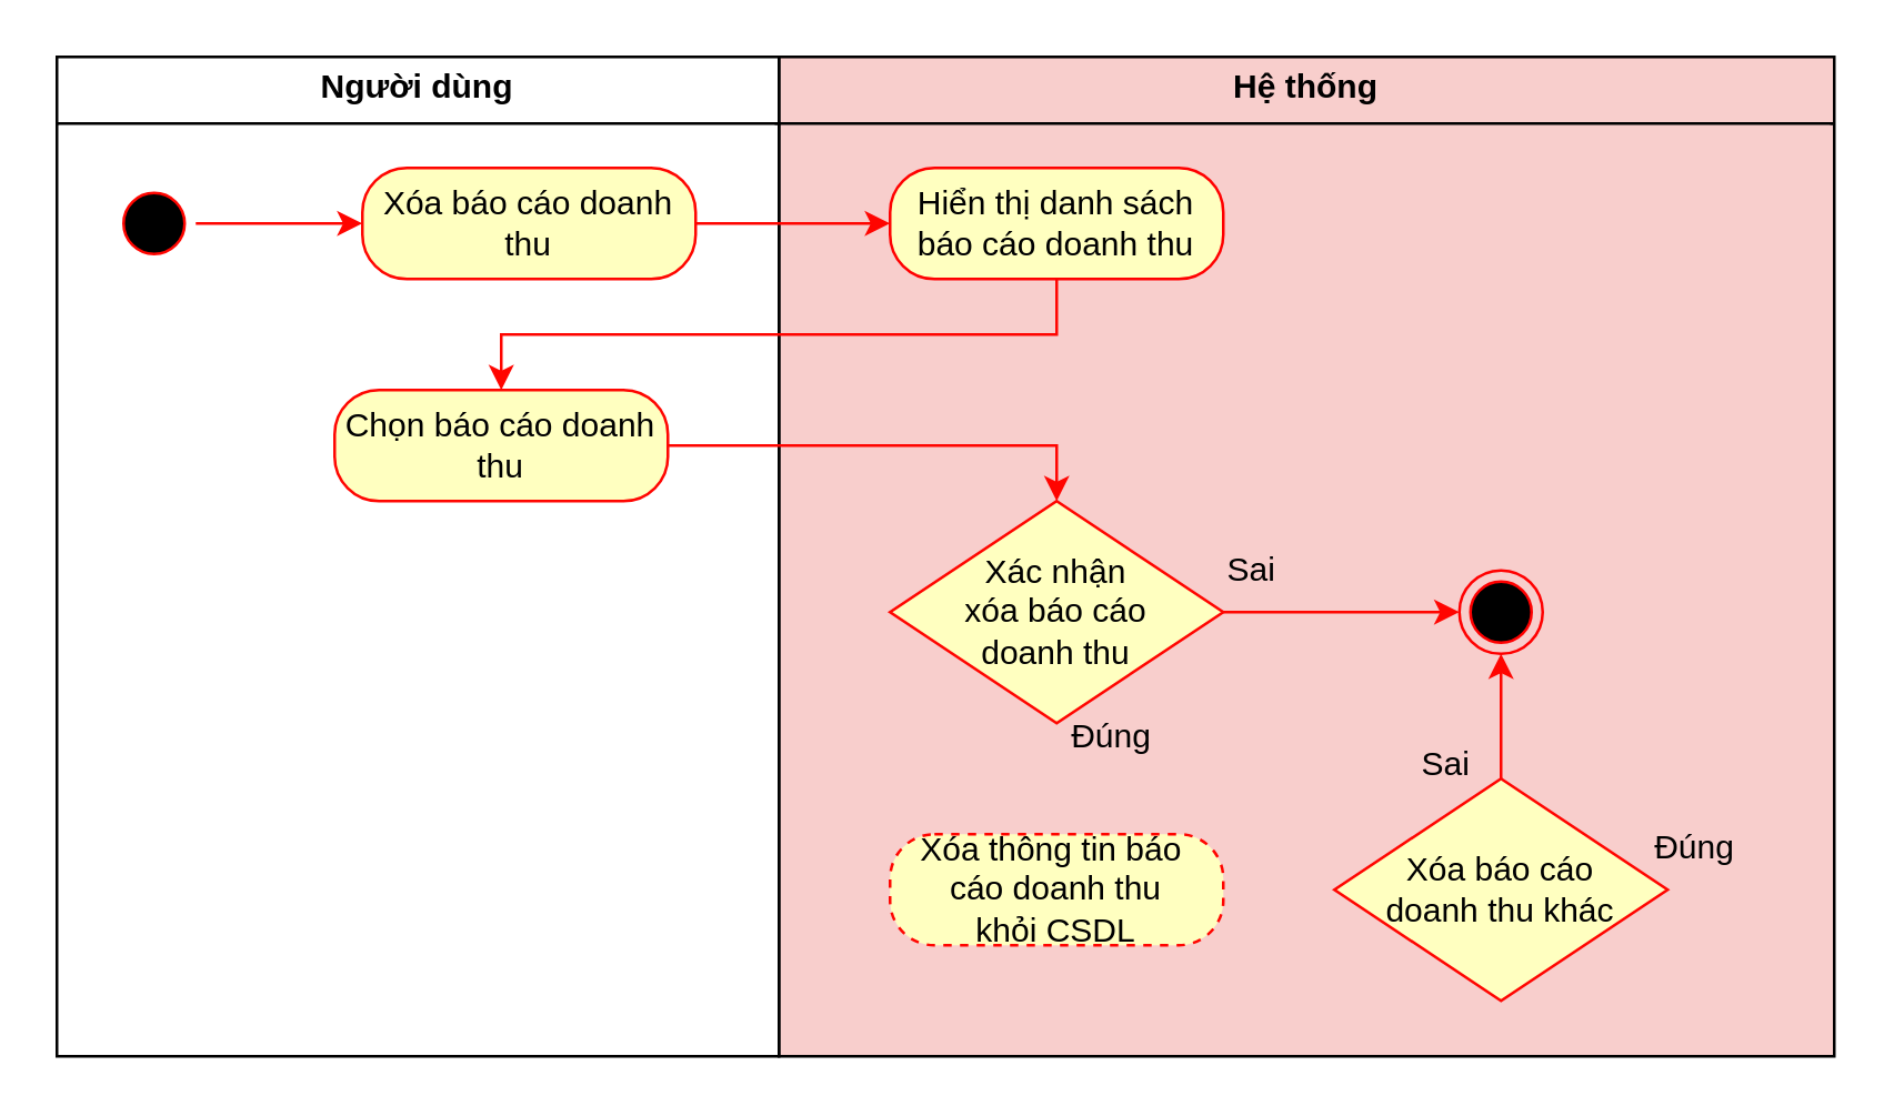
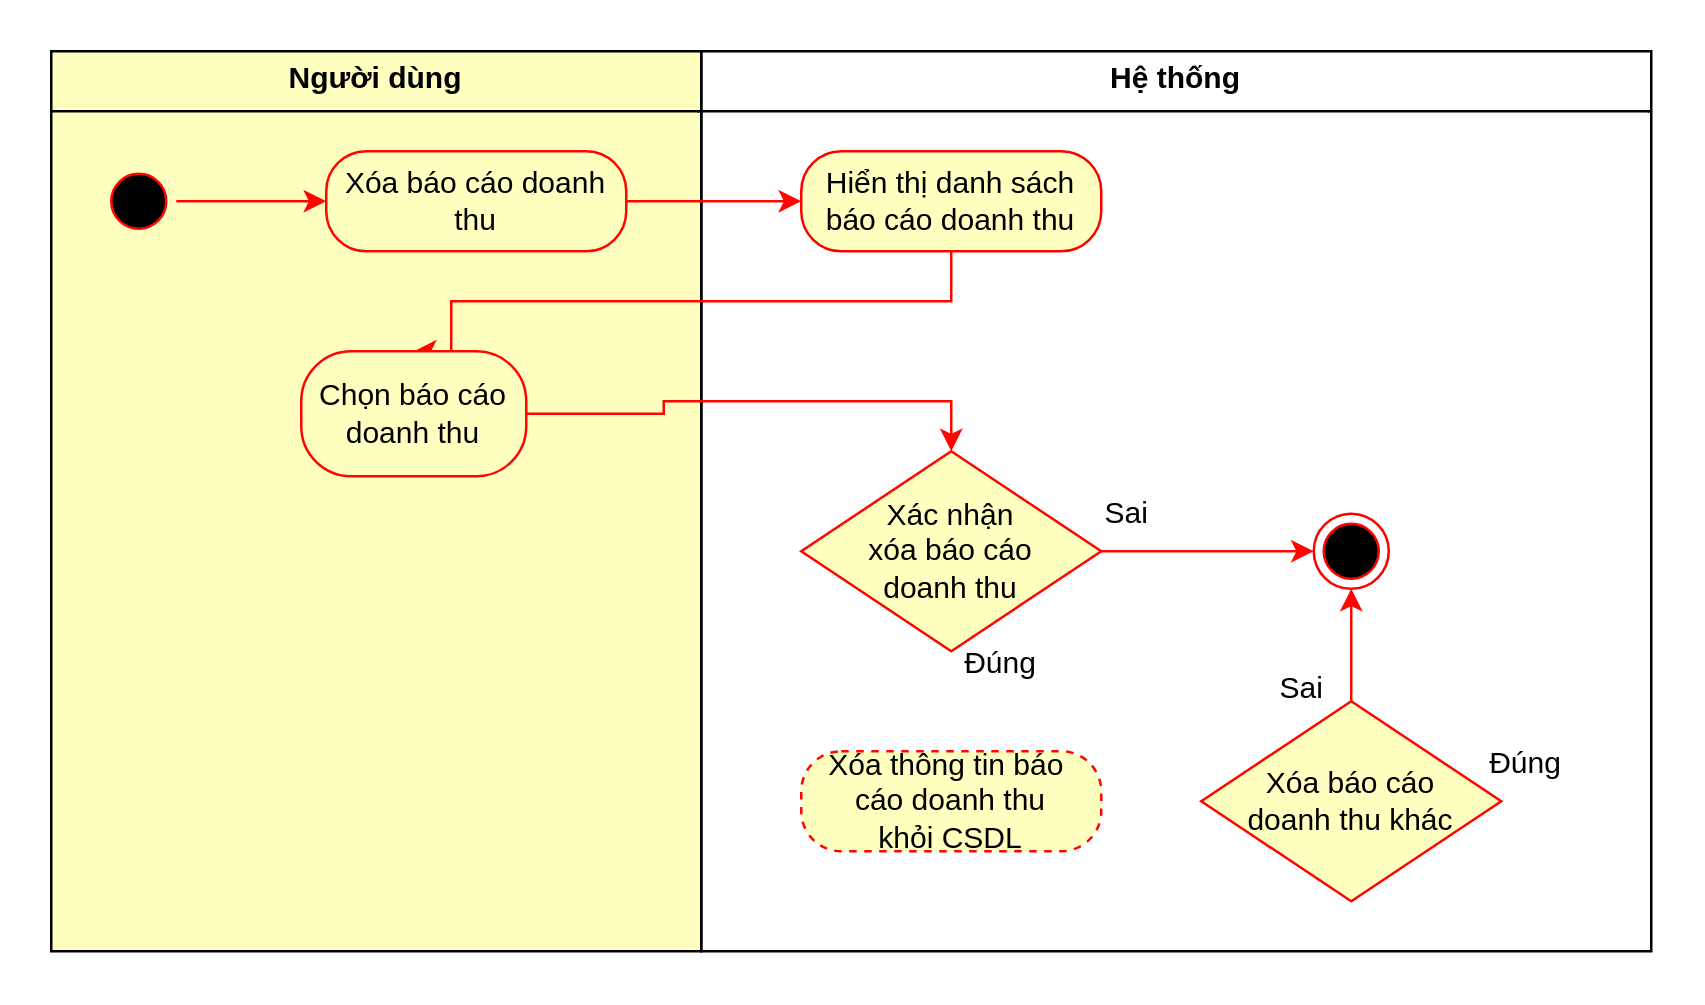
- <mxCell id="10" value="Chọn báo cáo doanh thu" style="rounded=1;whiteSpace=wrap;html=1;arcSize=40;fontColor=#000000;fillColor=#ffffc0;strokeColor=#FF0500;" vertex="1" parent="1"><mxGeometry x="120" y="140" width="120" height="40" as="geometry" /></mxCell>
+ <mxCell id="10" value="Chọn báo cáo doanh thu" style="rounded=1;whiteSpace=wrap;html=1;arcSize=40;fontColor=#000000;fillColor=#ffffc0;strokeColor=#FF0500;" vertex="1" parent="1"><mxGeometry x="120" y="140" width="90" height="50" as="geometry" /></mxCell>
- <mxCell id="3" value="&lt;p style=&quot;margin:0px;margin-top:4px;text-align:center;&quot;&gt;&lt;b&gt;Người dùng&lt;/b&gt;&lt;/p&gt;&lt;hr size=&quot;1&quot; style=&quot;border-style:solid;&quot;&gt;&lt;div style=&quot;height:2px;&quot;&gt;&lt;/div&gt;" style="verticalAlign=top;align=left;overflow=fill;html=1;whiteSpace=wrap;" vertex="1" parent="1"><mxGeometry width="260" height="360" as="geometry" x="20" y="20" /></mxCell>
+ <mxCell id="3" value="&lt;p style=&quot;margin:0px;margin-top:4px;text-align:center;&quot;&gt;&lt;b&gt;Người dùng&lt;/b&gt;&lt;/p&gt;&lt;hr size=&quot;1&quot; style=&quot;border-style:solid;&quot;&gt;&lt;div style=&quot;height:2px;&quot;&gt;&lt;/div&gt;" style="verticalAlign=top;align=left;overflow=fill;html=1;whiteSpace=wrap;fillColor=#ffffc0;" vertex="1" parent="1"><mxGeometry width="260" height="360" as="geometry" x="20" y="20" /></mxCell>
- <mxCell id="2" value="&lt;p style=&quot;margin:0px;margin-top:4px;text-align:center;&quot;&gt;&lt;b&gt;Hệ thống&lt;/b&gt;&lt;/p&gt;&lt;hr size=&quot;1&quot; style=&quot;border-style:solid;&quot;&gt;&lt;div style=&quot;height:2px;&quot;&gt;&lt;/div&gt;" style="verticalAlign=top;align=left;overflow=fill;html=1;whiteSpace=wrap;fillColor=#f8cecc;" vertex="1" parent="1"><mxGeometry x="280" width="380" height="360" as="geometry" y="20" /></mxCell>
+ <mxCell id="2" value="&lt;p style=&quot;margin:0px;margin-top:4px;text-align:center;&quot;&gt;&lt;b&gt;Hệ thống&lt;/b&gt;&lt;/p&gt;&lt;hr size=&quot;1&quot; style=&quot;border-style:solid;&quot;&gt;&lt;div style=&quot;height:2px;&quot;&gt;&lt;/div&gt;" style="verticalAlign=top;align=left;overflow=fill;html=1;whiteSpace=wrap;" vertex="1" parent="1"><mxGeometry x="280" width="380" height="360" as="geometry" y="20" /></mxCell>
